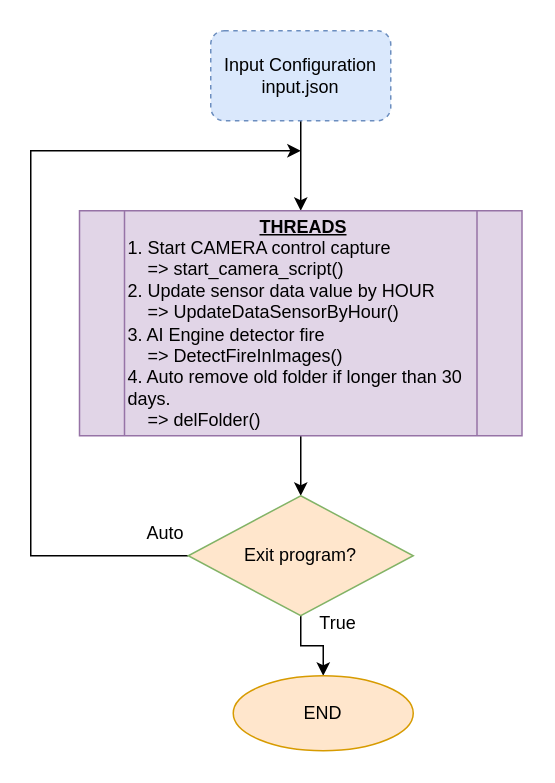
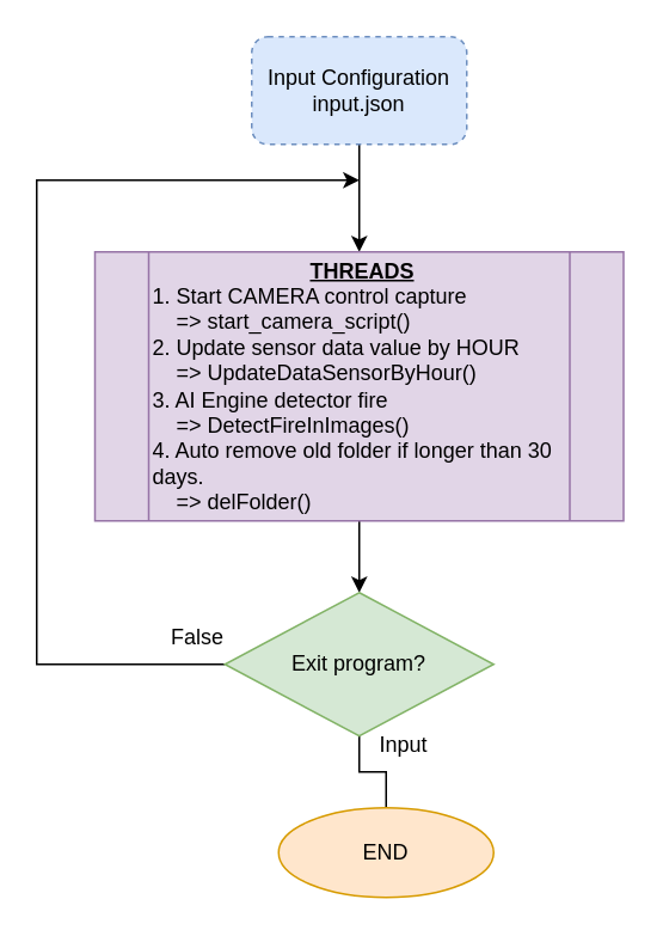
- <mxCell id="11" value="Auto" style="text;html=1;align=center;verticalAlign=middle;whiteSpace=wrap;rounded=0;" vertex="1" parent="1"><mxGeometry x="80" y="340" width="60" height="30" as="geometry" /></mxCell>
+ <mxCell id="11" value="False" style="text;html=1;align=center;verticalAlign=middle;whiteSpace=wrap;rounded=0;" vertex="1" parent="1"><mxGeometry x="80" y="340" width="60" height="30" as="geometry" /></mxCell>
- <mxCell id="8" value="Exit program?" style="rhombus;whiteSpace=wrap;html=1;fillColor=#ffe6cc;strokeColor=#82b366;" vertex="1" parent="1"><mxGeometry x="125" y="330" width="150" height="80" as="geometry" /></mxCell>
+ <mxCell id="8" value="Exit program?" style="rhombus;whiteSpace=wrap;html=1;fillColor=#d5e8d4;strokeColor=#82b366;" vertex="1" parent="1"><mxGeometry x="125" y="330" width="150" height="80" as="geometry" /></mxCell>
- <mxCell id="10" value="True" style="text;html=1;align=center;verticalAlign=middle;whiteSpace=wrap;rounded=0;" vertex="1" parent="1"><mxGeometry x="195" y="400" width="60" height="30" as="geometry" /></mxCell>
+ <mxCell id="10" value="Input" style="text;html=1;align=center;verticalAlign=middle;whiteSpace=wrap;rounded=0;" vertex="1" parent="1"><mxGeometry x="195" y="400" width="60" height="30" as="geometry" /></mxCell>
- <mxCell id="7" style="edgeStyle=orthogonalEdgeStyle;rounded=0;orthogonalLoop=1;jettySize=auto;html=1;entryX=0.5;entryY=0;entryDx=0;entryDy=0;" edge="1" parent="1" source="8" target="9"><mxGeometry relative="1" as="geometry" /></mxCell>
+ <mxCell id="7" style="edgeStyle=orthogonalEdgeStyle;rounded=0;orthogonalLoop=1;jettySize=auto;html=1;entryX=0.5;entryY=0;entryDx=0;entryDy=0;endArrow=none;" edge="1" parent="1" source="8" target="9"><mxGeometry relative="1" as="geometry" /></mxCell>
